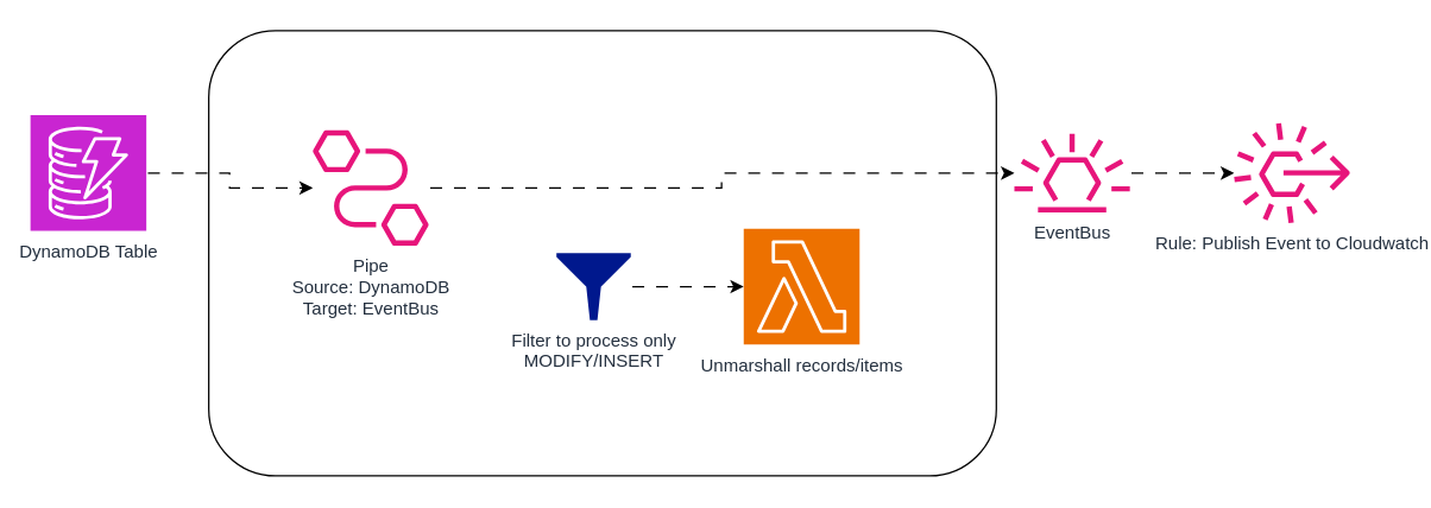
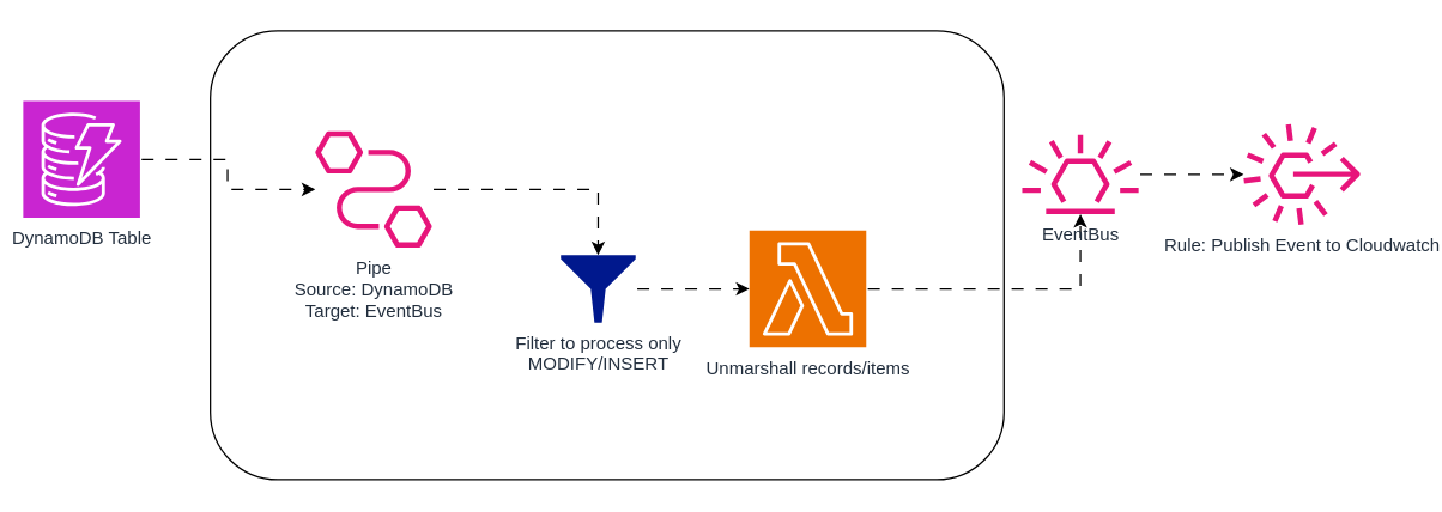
- <mxCell id="6" value="DynamoDB Table" style="sketch=0;points=[[0,0,0],[0.25,0,0],[0.5,0,0],[0.75,0,0],[1,0,0],[0,1,0],[0.25,1,0],[0.5,1,0],[0.75,1,0],[1,1,0],[0,0.25,0],[0,0.5,0],[0,0.75,0],[1,0.25,0],[1,0.5,0],[1,0.75,0]];outlineConnect=0;fontColor=#232F3E;fillColor=#C925D1;strokeColor=#ffffff;dashed=0;verticalLabelPosition=bottom;verticalAlign=top;align=center;html=1;fontSize=12;fontStyle=0;aspect=fixed;shape=mxgraph.aws4.resourceIcon;resIcon=mxgraph.aws4.dynamodb;" vertex="1" parent="1"><mxGeometry x="20" y="77" width="78" height="78" as="geometry" /></mxCell>
+ <mxCell id="6" value="DynamoDB Table" style="sketch=0;points=[[0,0,0],[0.25,0,0],[0.5,0,0],[0.75,0,0],[1,0,0],[0,1,0],[0.25,1,0],[0.5,1,0],[0.75,1,0],[1,1,0],[0,0.25,0],[0,0.5,0],[0,0.75,0],[1,0.25,0],[1,0.5,0],[1,0.75,0]];outlineConnect=0;fontColor=#232F3E;fillColor=#C925D1;strokeColor=#ffffff;dashed=0;verticalLabelPosition=bottom;verticalAlign=top;align=center;html=1;fontSize=12;fontStyle=0;aspect=fixed;shape=mxgraph.aws4.resourceIcon;resIcon=mxgraph.aws4.dynamodb;" vertex="1" parent="1"><mxGeometry x="15" y="67" width="78" height="78" as="geometry" /></mxCell>
- <mxCell id="3" value="" style="edgeStyle=orthogonalEdgeStyle;rounded=0;orthogonalLoop=1;jettySize=auto;html=1;flowAnimation=1;" edge="1" parent="1" source="4" target="11"><mxGeometry relative="1" as="geometry" /></mxCell>
+ <mxCell id="3" value="" style="edgeStyle=orthogonalEdgeStyle;rounded=0;orthogonalLoop=1;jettySize=auto;html=1;flowAnimation=1;" edge="1" parent="1" source="4" target="12"><mxGeometry relative="1" as="geometry" /></mxCell>
+ <mxCell id="8" value="" style="edgeStyle=orthogonalEdgeStyle;rounded=0;orthogonalLoop=1;jettySize=auto;html=1;flowAnimation=1;" edge="1" parent="1" source="9" target="11"><mxGeometry relative="1" as="geometry" /></mxCell>
